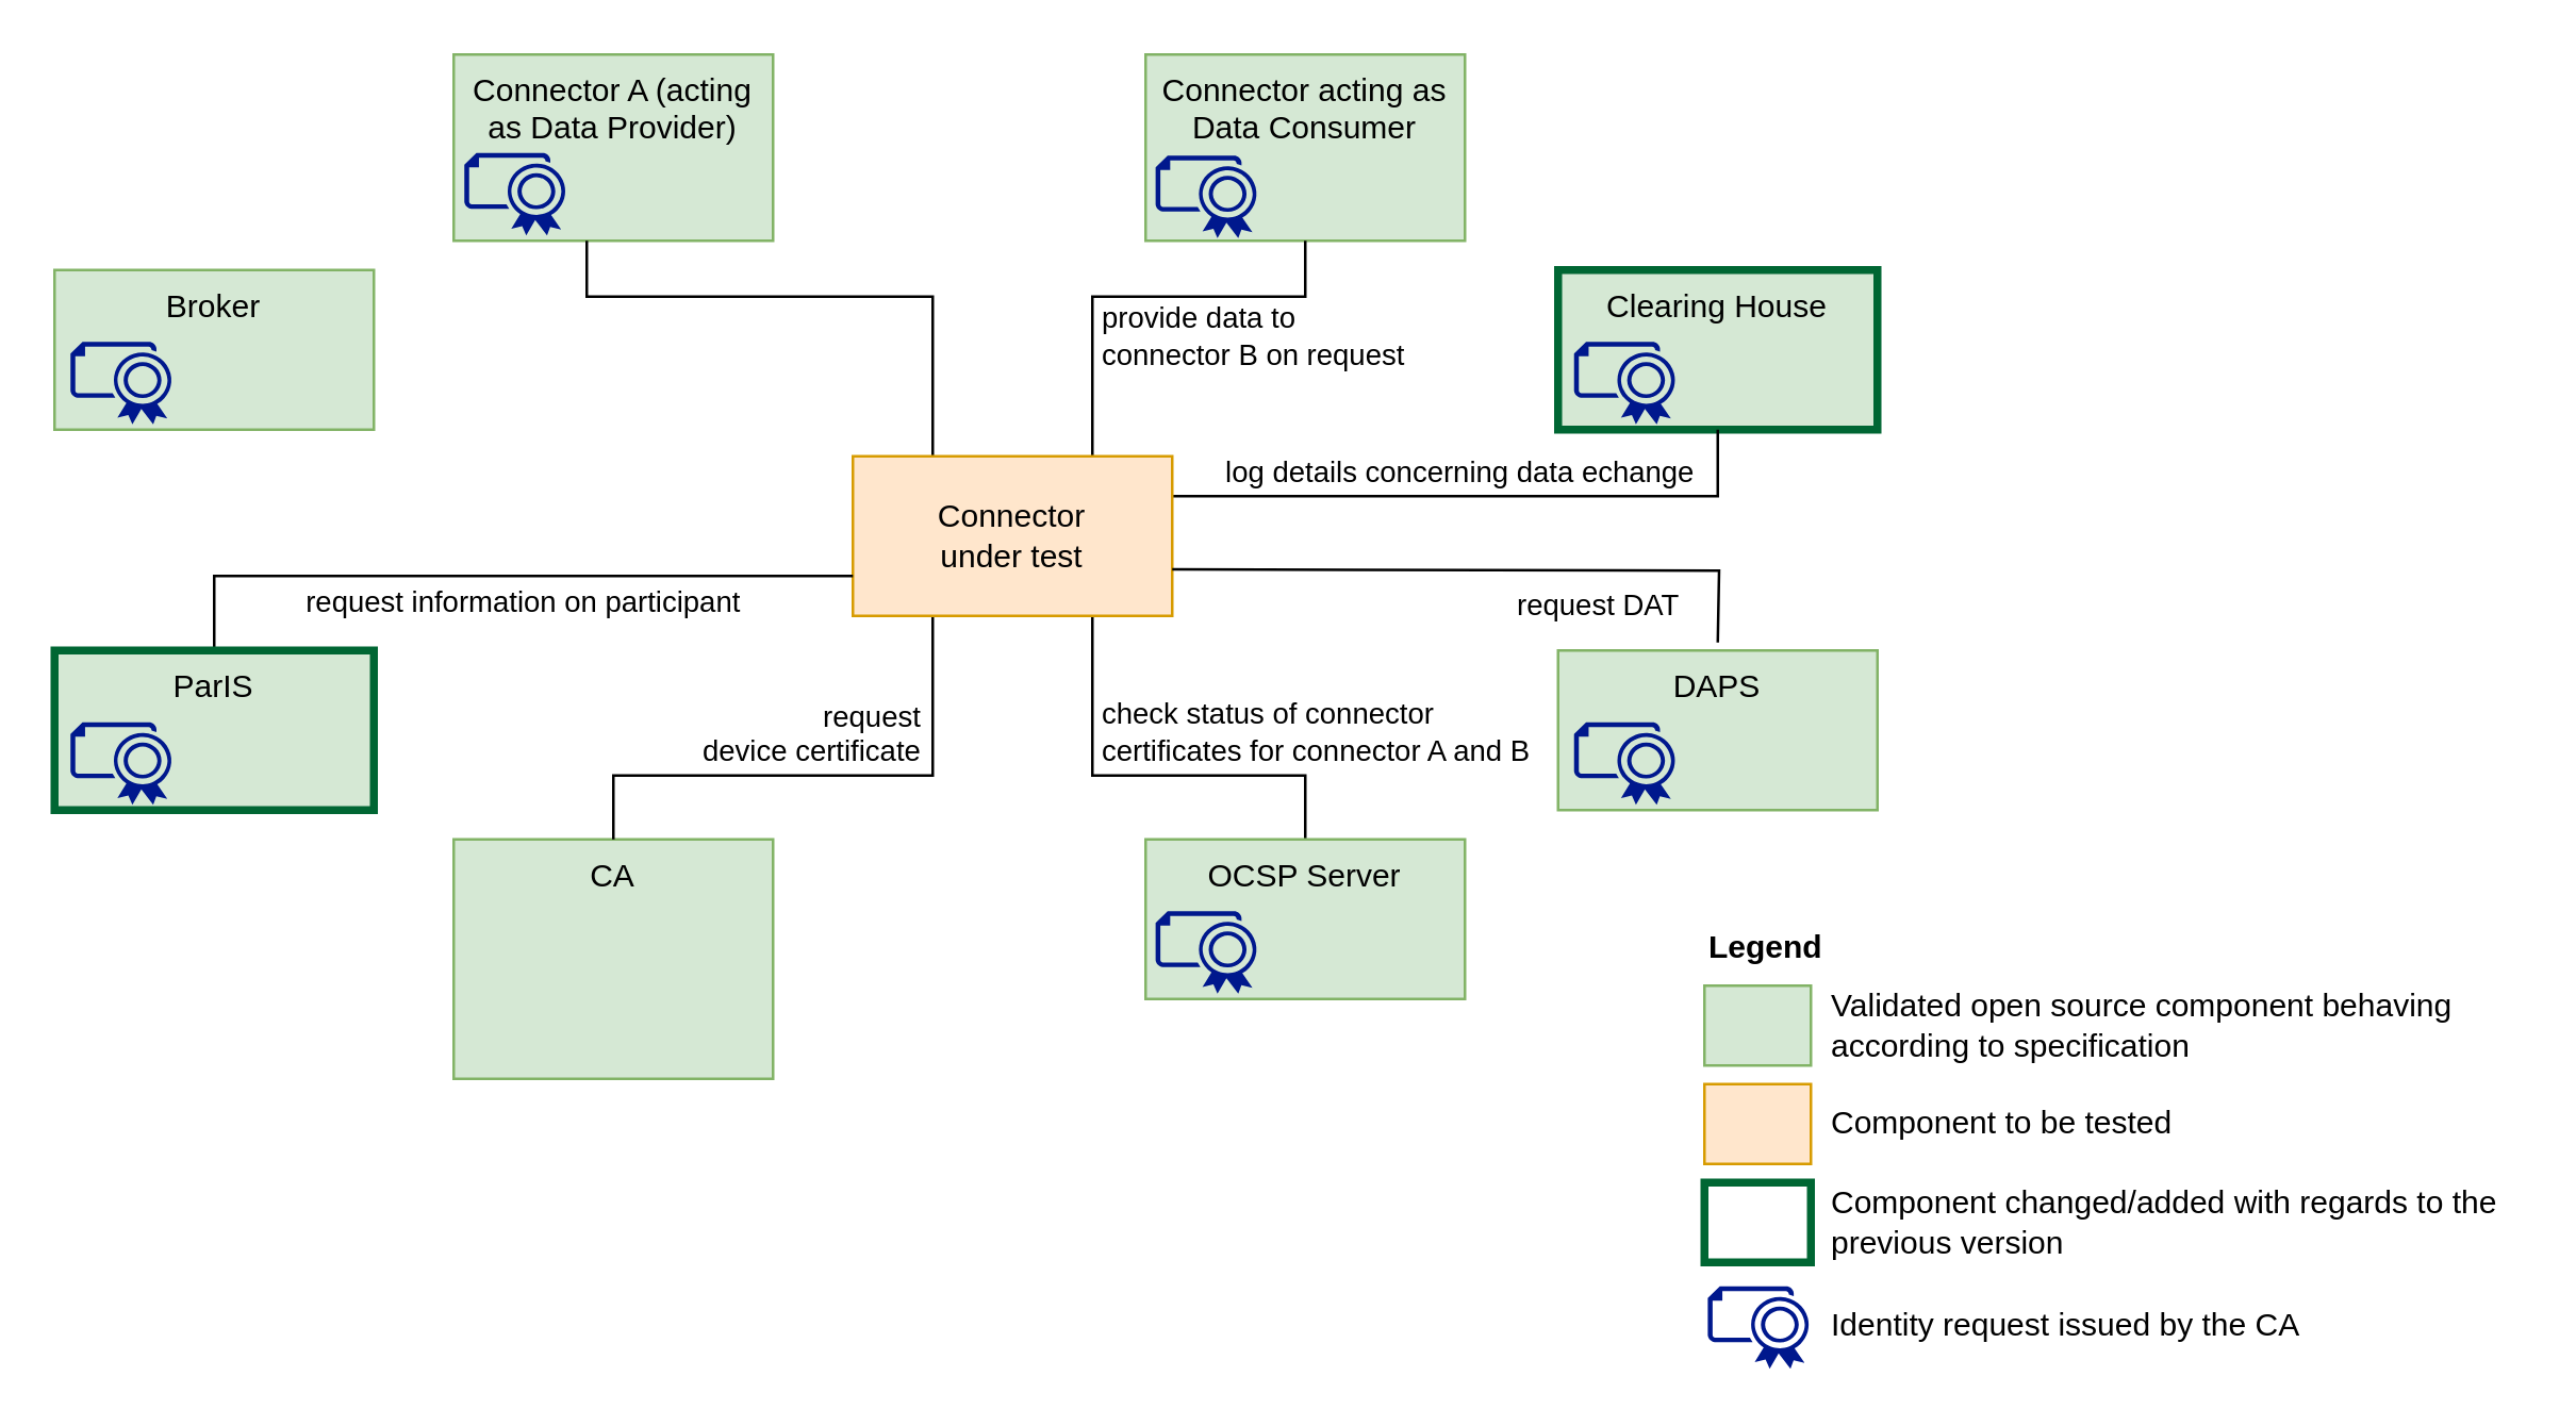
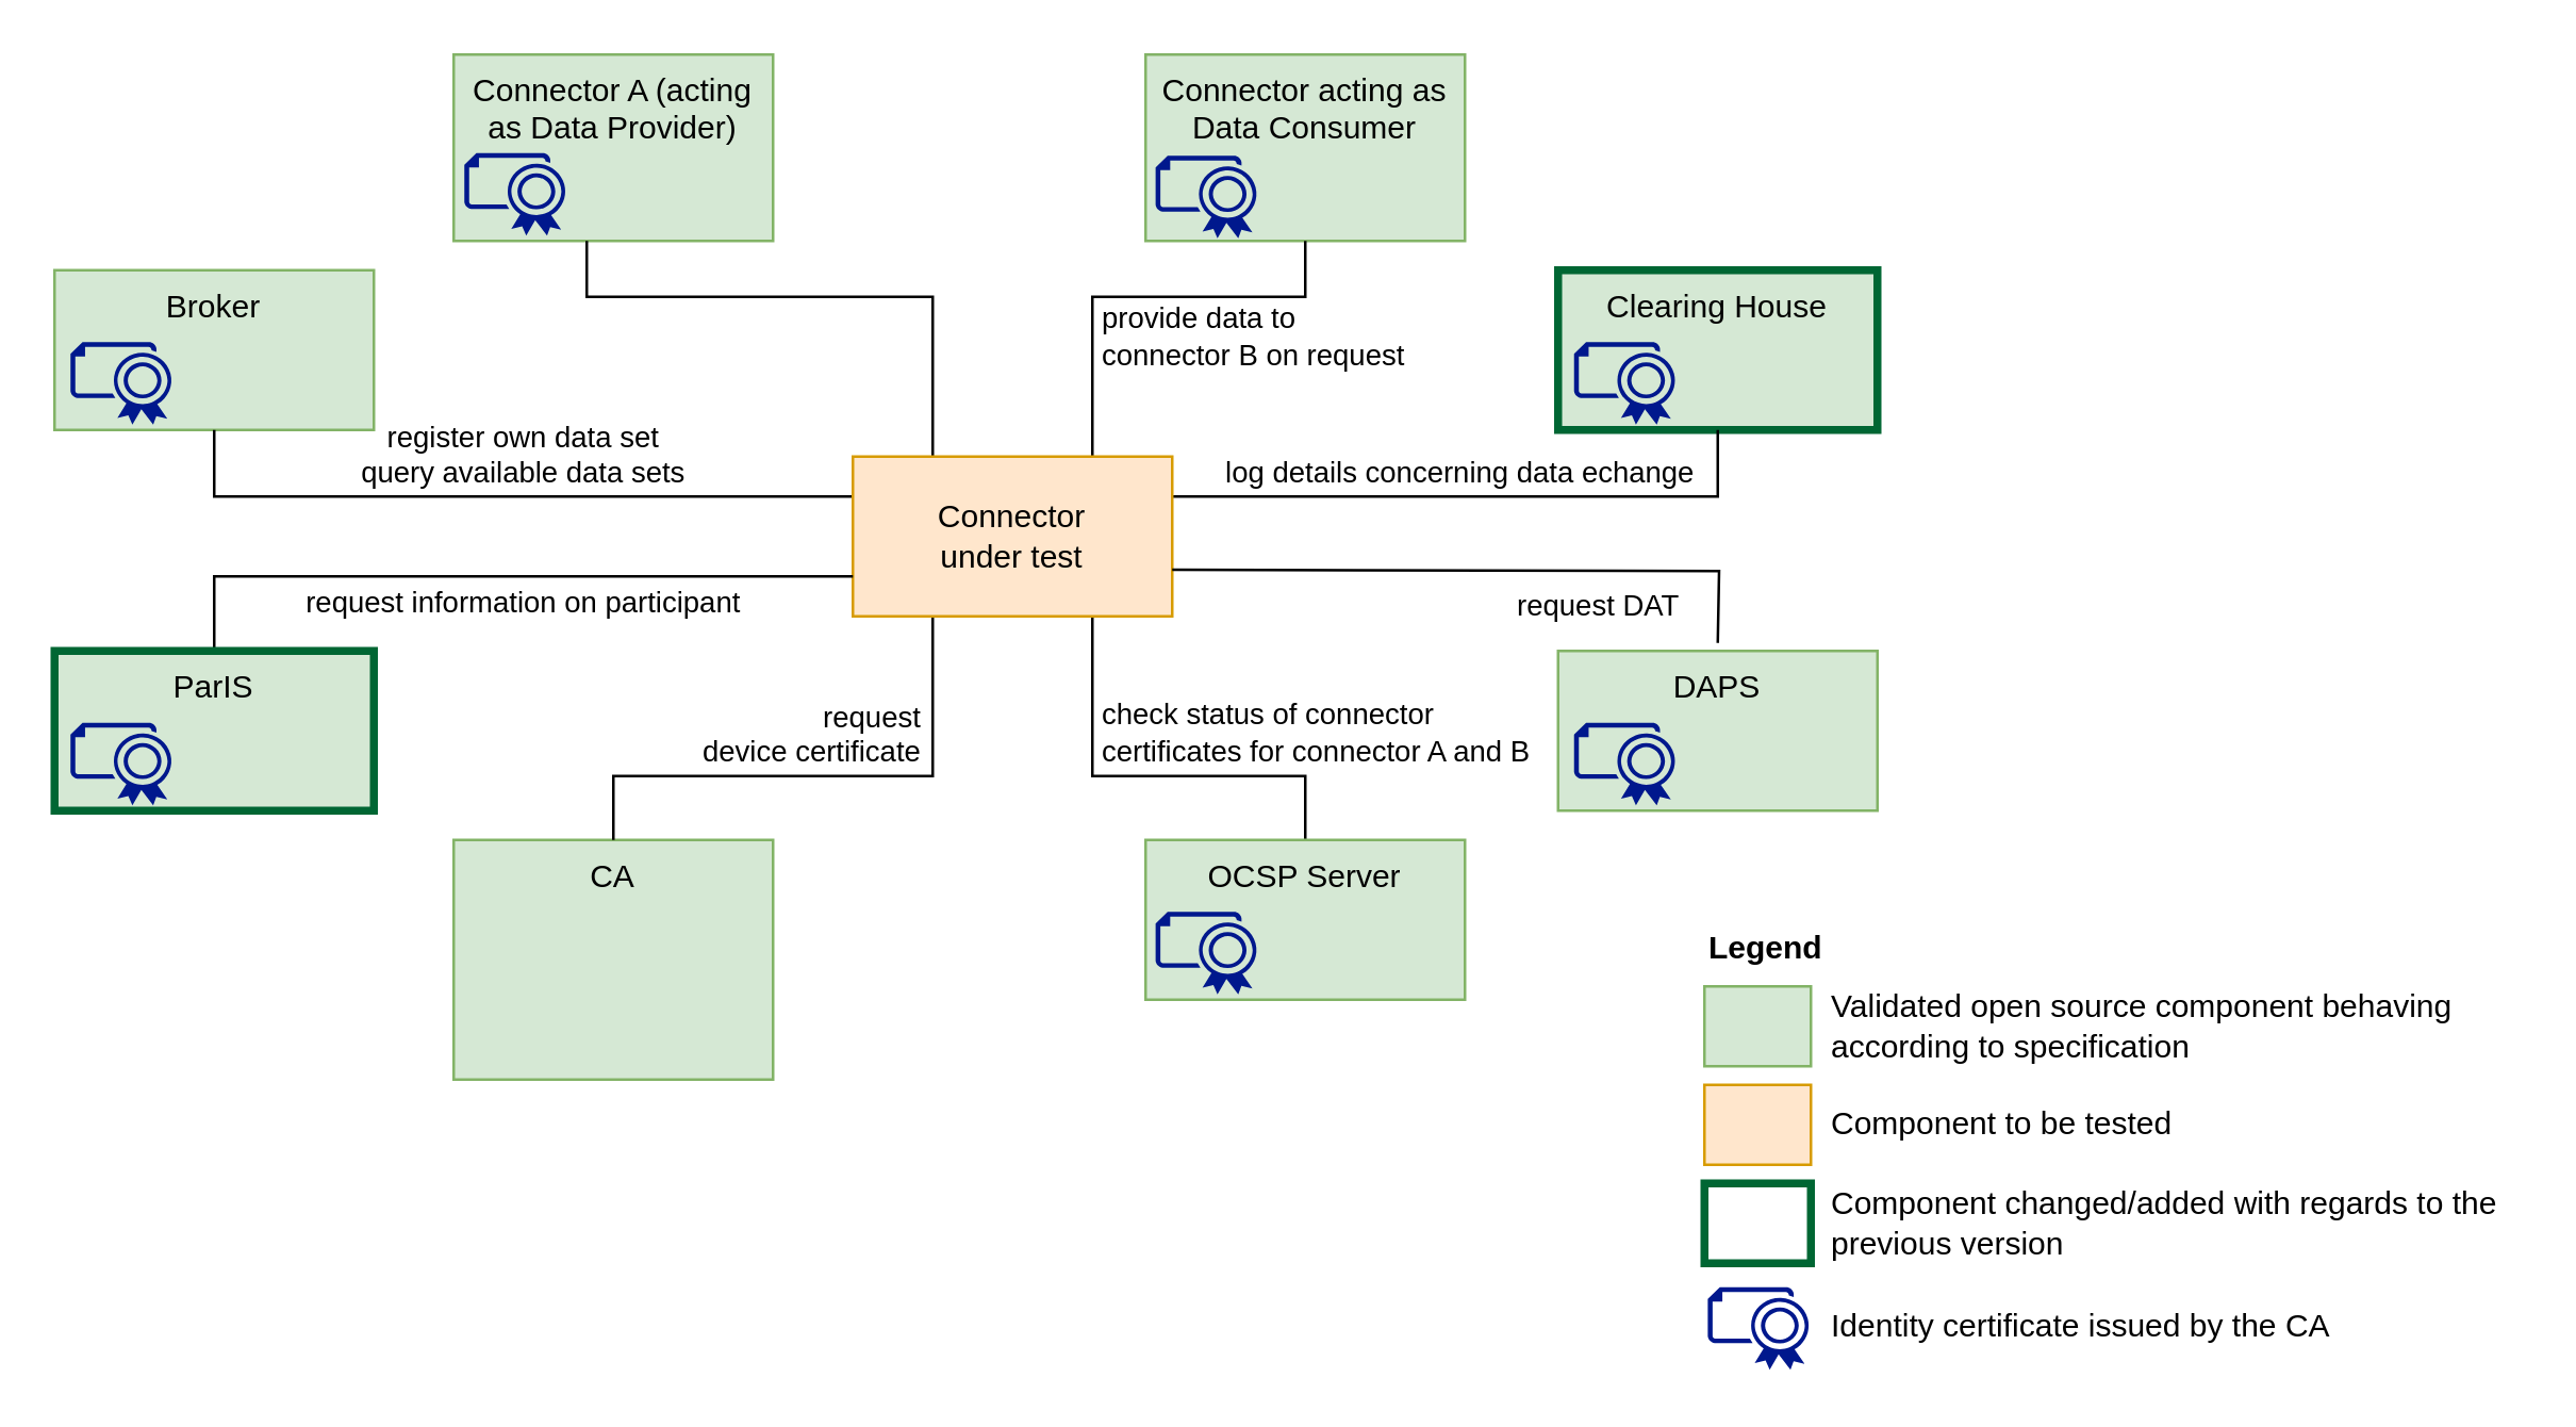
+ <mxCell id="7" value="register own data set&lt;br&gt;query available data sets" style="edgeStyle=orthogonalEdgeStyle;rounded=0;orthogonalLoop=1;jettySize=auto;html=1;endArrow=none;endFill=0;align=center;verticalAlign=bottom;labelBackgroundColor=none;exitX=0;exitY=0.25;exitDx=0;exitDy=0;" edge="1" parent="1" source="13" target="6"><mxGeometry x="-0.067" relative="1" as="geometry"><Array as="points"><mxPoint x="110" y="186" /><mxPoint x="110" y="186" /></Array><mxPoint as="offset" /></mxGeometry></mxCell>
- <mxCell id="23" value="Identity request issued by the CA" style="text;html=1;strokeColor=none;fillColor=none;align=left;verticalAlign=middle;whiteSpace=wrap;rounded=0;" vertex="1" parent="1"><mxGeometry x="686" y="483" width="260" height="30" as="geometry" /></mxCell>
+ <mxCell id="23" value="Identity certificate issued by the CA" style="text;html=1;strokeColor=none;fillColor=none;align=left;verticalAlign=middle;whiteSpace=wrap;rounded=0;" vertex="1" parent="1"><mxGeometry x="686" y="483" width="260" height="30" as="geometry" /></mxCell>
